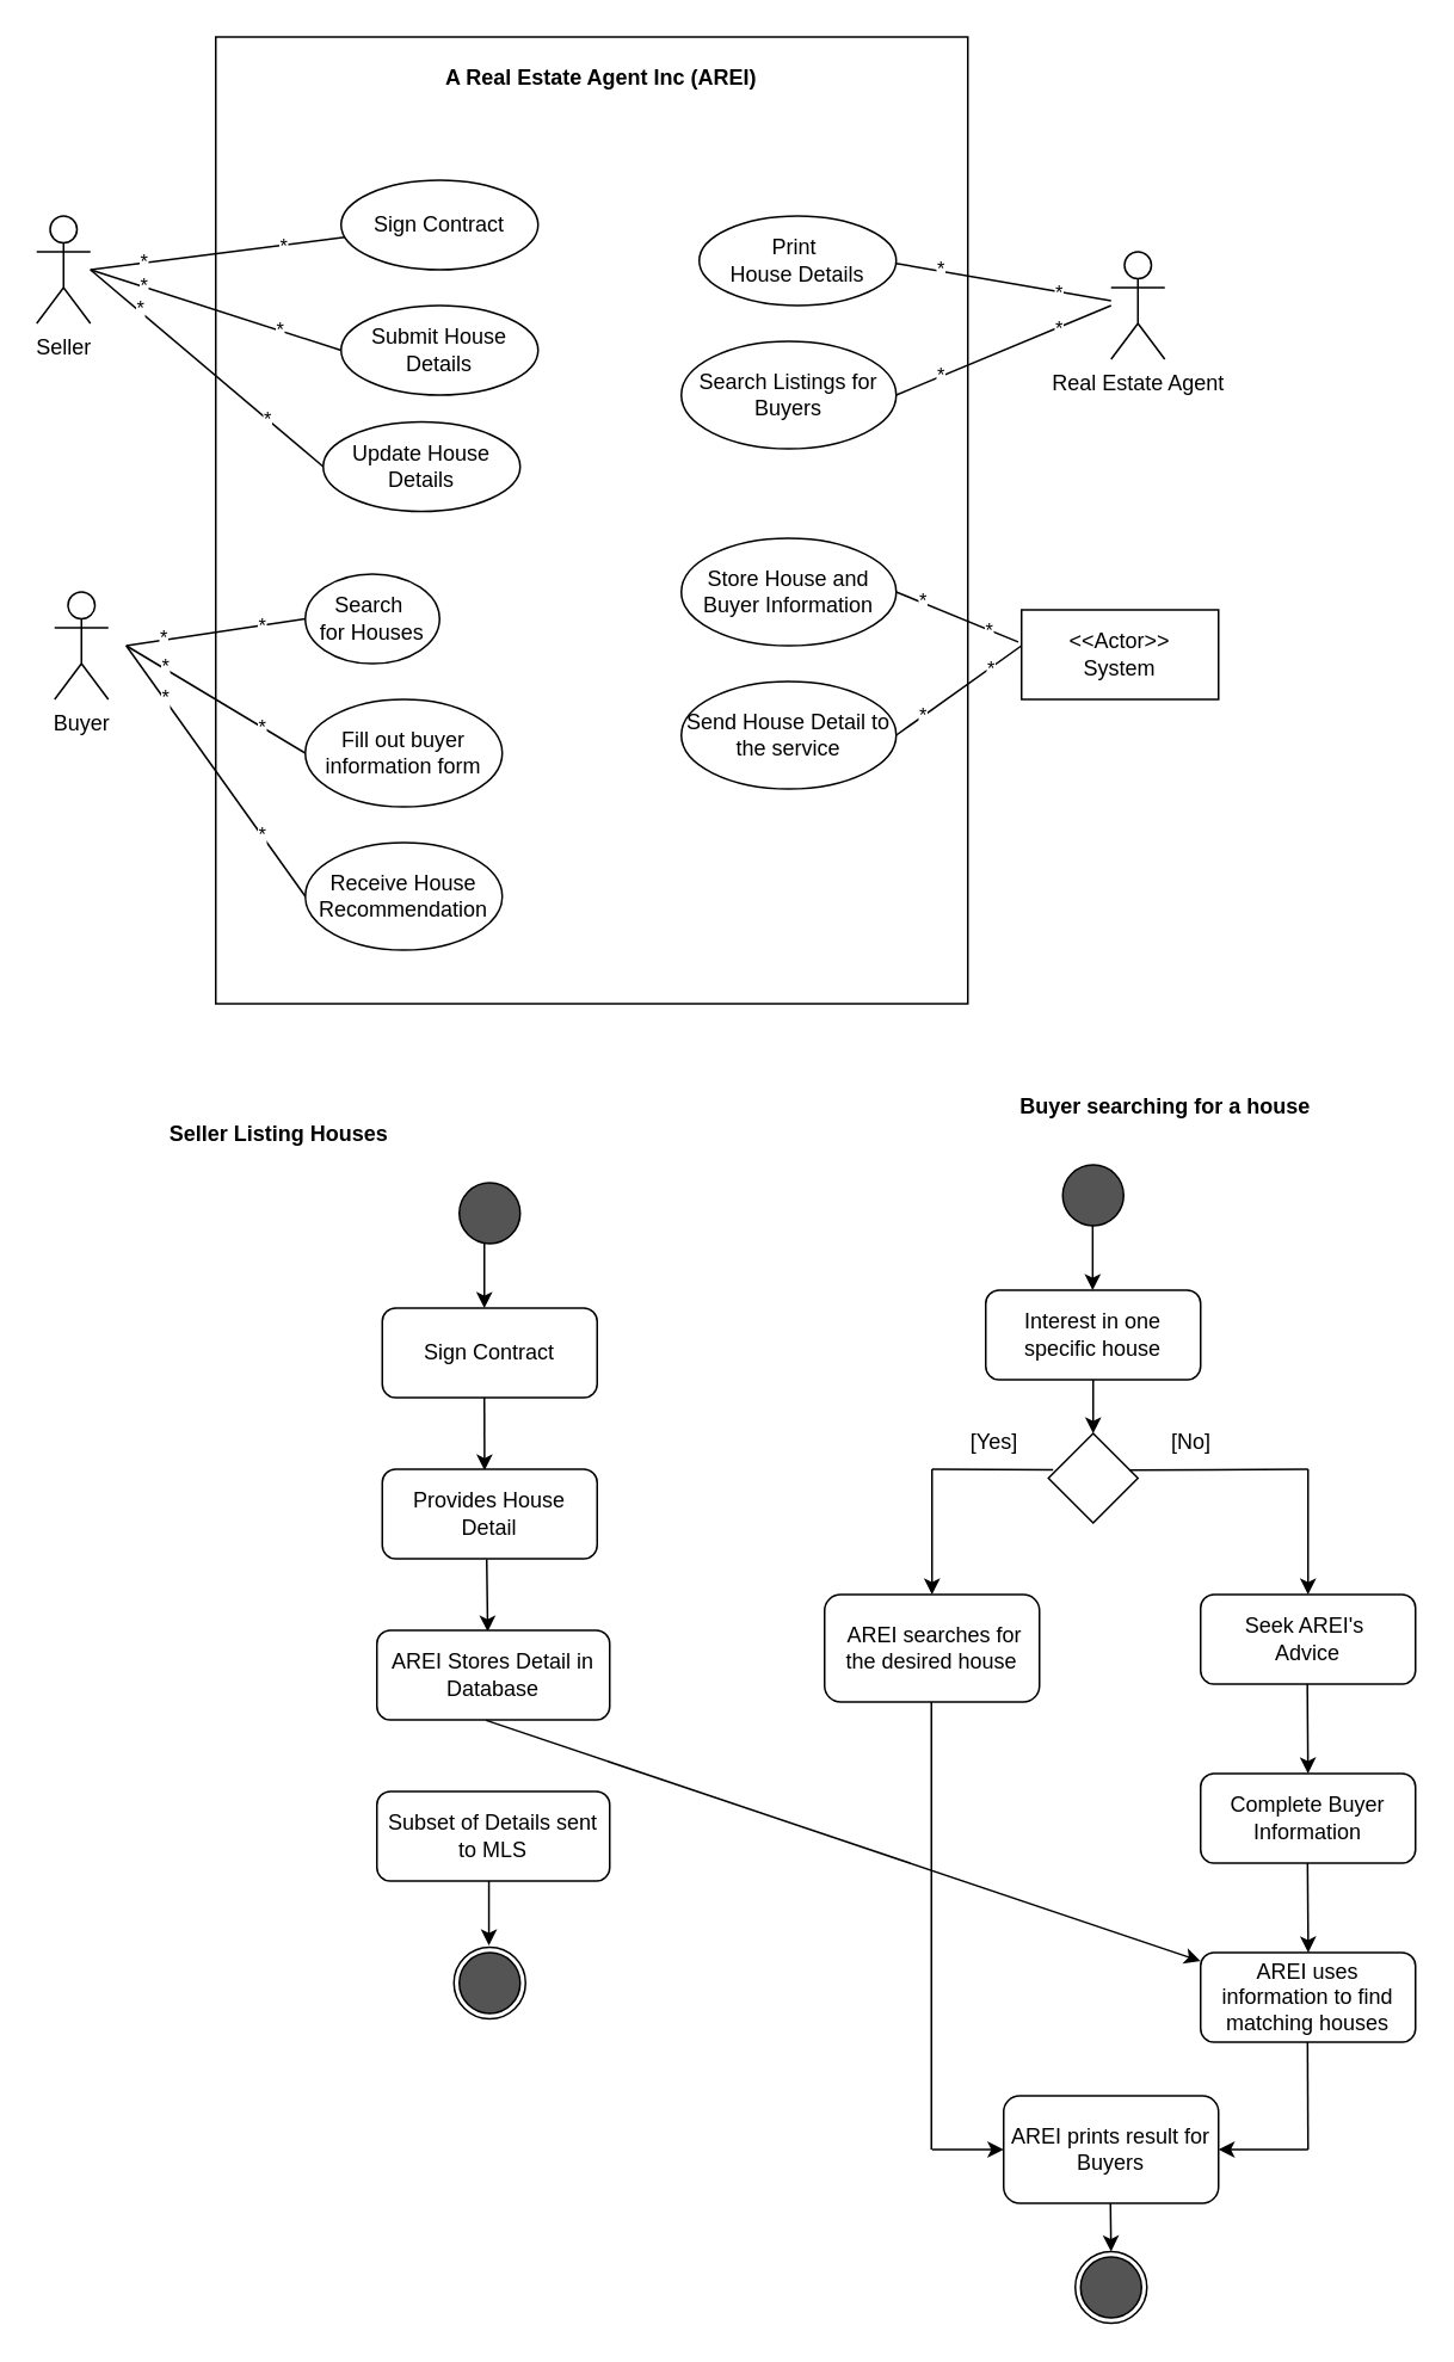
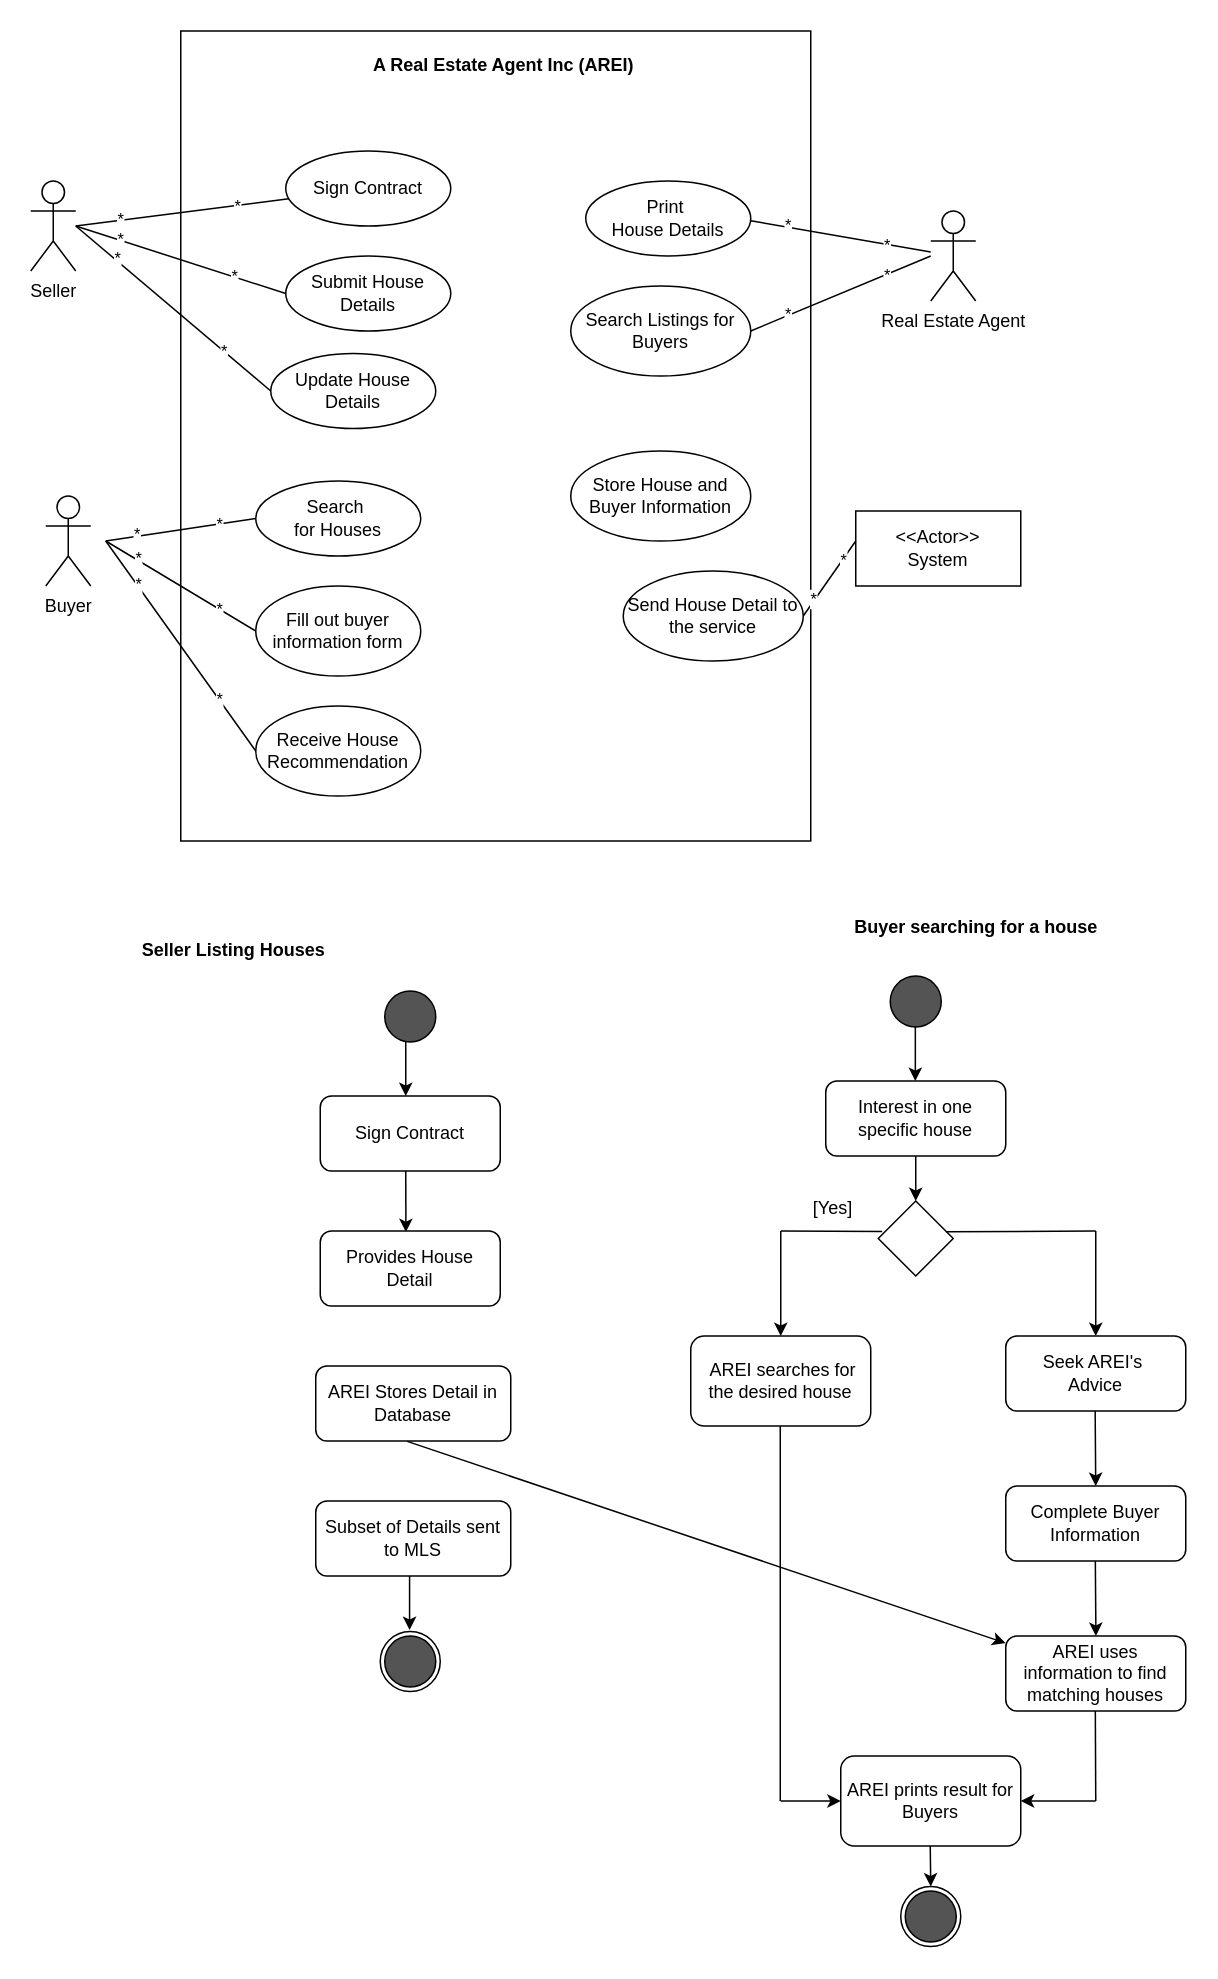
- <mxCell id="43" value="" style="endArrow=none;html=1;rounded=0;exitX=1;exitY=0.5;exitDx=0;exitDy=0;entryX=-0.017;entryY=0.358;entryDx=0;entryDy=0;entryPerimeter=0;" edge="1" parent="1" source="42" target="41"><mxGeometry width="50" height="50" relative="1" as="geometry"><mxPoint x="500" y="315" as="sourcePoint" /><mxPoint x="620" y="265" as="targetPoint" /></mxGeometry></mxCell>
- <mxCell id="44" value="*" style="edgeLabel;html=1;align=center;verticalAlign=middle;resizable=0;points=[];" vertex="1" connectable="0" parent="43"><mxGeometry x="-0.584" y="1" relative="1" as="geometry"><mxPoint as="offset" /></mxGeometry></mxCell>
- <mxCell id="45" value="*" style="edgeLabel;html=1;align=center;verticalAlign=middle;resizable=0;points=[];" vertex="1" connectable="0" parent="43"><mxGeometry x="0.511" relative="1" as="geometry"><mxPoint as="offset" /></mxGeometry></mxCell>
- <mxCell id="29" value="Search&amp;nbsp;&lt;div&gt;for Houses&lt;/div&gt;" style="ellipse;whiteSpace=wrap;html=1;" vertex="1" parent="1"><mxGeometry x="170" y="320" width="75" height="50" as="geometry" /></mxCell>
+ <mxCell id="29" value="Search&amp;nbsp;&lt;div&gt;for Houses&lt;/div&gt;" style="ellipse;whiteSpace=wrap;html=1;" vertex="1" parent="1"><mxGeometry x="170" y="320" width="110" height="50" as="geometry" /></mxCell>
- <mxCell id="49" value="Send House Detail to the service" style="ellipse;whiteSpace=wrap;html=1;" vertex="1" parent="1"><mxGeometry x="380" y="380" width="120" height="60" as="geometry" /></mxCell>
+ <mxCell id="49" value="Send House Detail to the service" style="ellipse;whiteSpace=wrap;html=1;" vertex="1" parent="1"><mxGeometry x="415" y="380" width="120" height="60" as="geometry" /></mxCell>
- <mxCell id="71" value="[No]" style="text;html=1;align=center;verticalAlign=middle;whiteSpace=wrap;rounded=0;" vertex="1" parent="1"><mxGeometry x="635" y="790" width="60" height="30" as="geometry" /></mxCell>
- <mxCell id="56" value="" style="endArrow=classic;html=1;rounded=0;entryX=0.476;entryY=0.015;entryDx=0;entryDy=0;entryPerimeter=0;exitX=0.486;exitY=1.008;exitDx=0;exitDy=0;exitPerimeter=0;" edge="1" parent="1" target="57" source="55"><mxGeometry width="50" height="50" relative="1" as="geometry"><mxPoint x="270" y="870" as="sourcePoint" /><mxPoint x="270" y="906" as="targetPoint" /></mxGeometry></mxCell>
